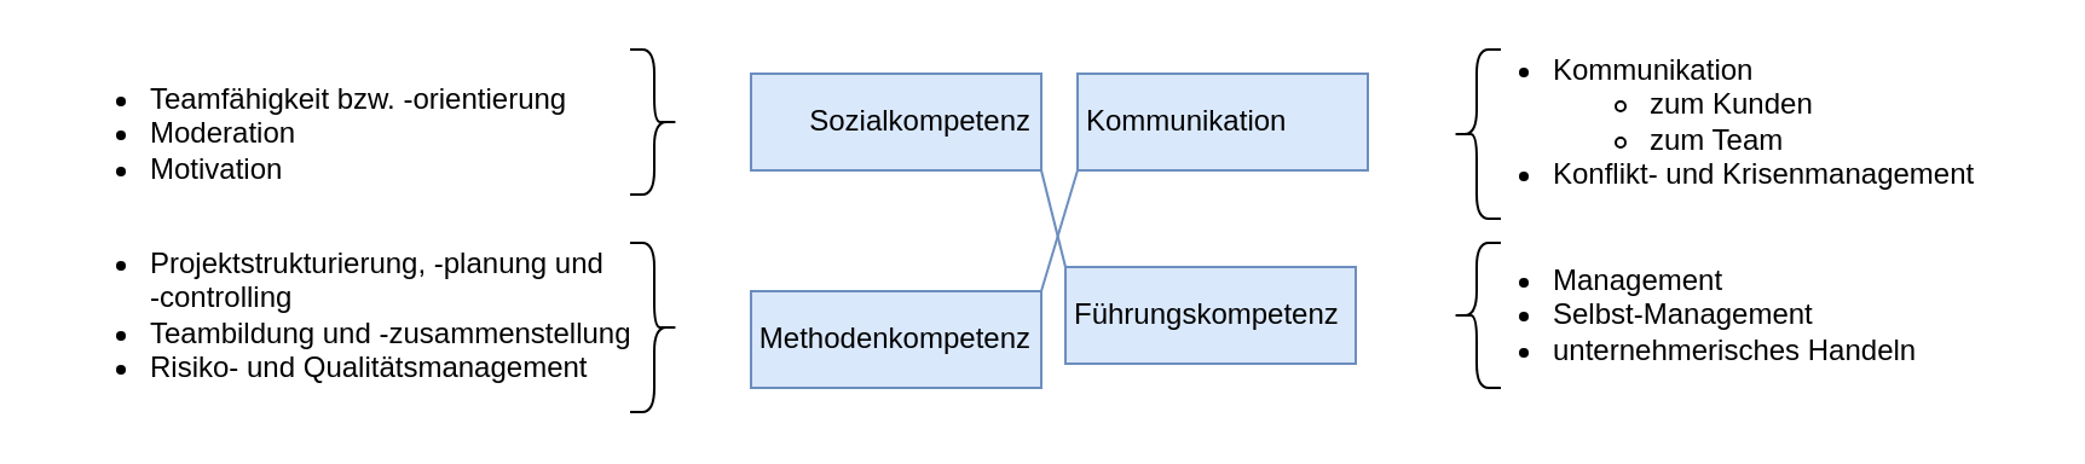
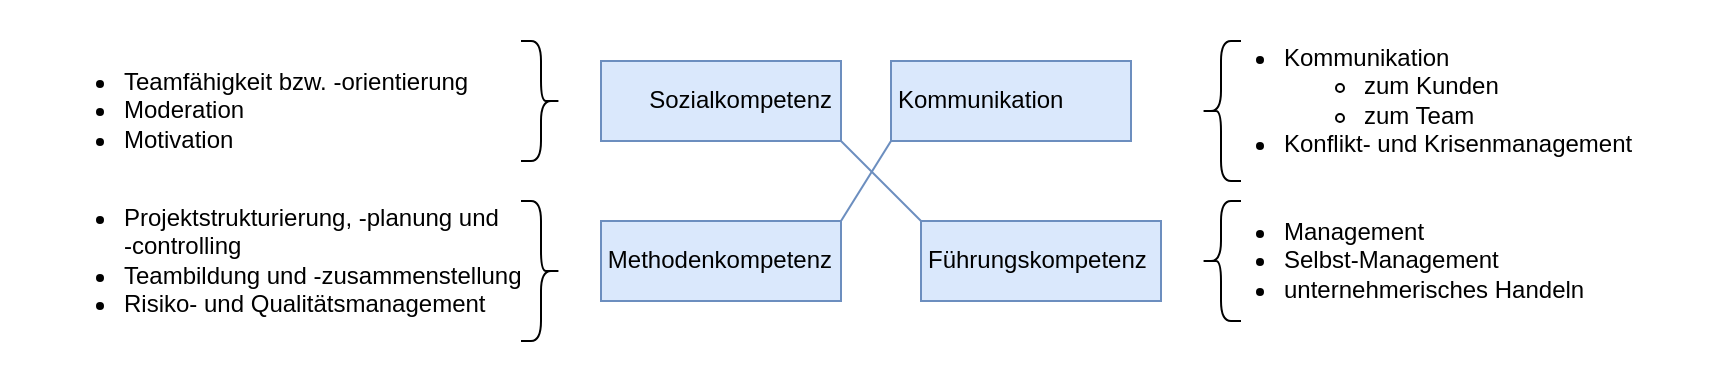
- <mxCell id="2" value="Sozialkompetenz" style="text;html=1;strokeColor=#6c8ebf;fillColor=#dae8fc;align=right;verticalAlign=middle;whiteSpace=wrap;rounded=0;spacingRight=2;" vertex="1" parent="1"><mxGeometry x="310" y="30" width="120" height="40" as="geometry" /></mxCell>
+ <mxCell id="2" value="Sozialkompetenz" style="text;html=1;strokeColor=#6c8ebf;fillColor=#dae8fc;align=right;verticalAlign=middle;whiteSpace=wrap;rounded=0;spacingRight=2;" vertex="1" parent="1"><mxGeometry x="300" y="30" width="120" height="40" as="geometry" /></mxCell>
- <mxCell id="5" value="Führungskompetenz" style="text;html=1;strokeColor=#6c8ebf;fillColor=#dae8fc;align=left;verticalAlign=middle;whiteSpace=wrap;rounded=0;spacingLeft=2;shadow=0;glass=0;sketch=0;" vertex="1" parent="1"><mxGeometry x="440" y="110" width="120" height="40" as="geometry" /></mxCell>
+ <mxCell id="5" value="Führungskompetenz" style="text;html=1;strokeColor=#6c8ebf;fillColor=#dae8fc;align=left;verticalAlign=middle;whiteSpace=wrap;rounded=0;spacingLeft=2;shadow=0;glass=0;sketch=0;" vertex="1" parent="1"><mxGeometry x="460" y="110" width="120" height="40" as="geometry" /></mxCell>
- <mxCell id="4" value="Methodenkompetenz" style="text;html=1;strokeColor=#6c8ebf;fillColor=#dae8fc;align=right;verticalAlign=middle;whiteSpace=wrap;rounded=0;spacingRight=2;" vertex="1" parent="1"><mxGeometry x="310" y="120" width="120" height="40" as="geometry" /></mxCell>
+ <mxCell id="4" value="Methodenkompetenz" style="text;html=1;strokeColor=#6c8ebf;fillColor=#dae8fc;align=right;verticalAlign=middle;whiteSpace=wrap;rounded=0;spacingRight=2;" vertex="1" parent="1"><mxGeometry x="300" y="110" width="120" height="40" as="geometry" /></mxCell>
